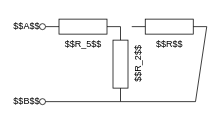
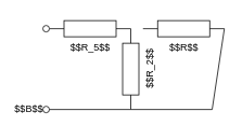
- <mxCell id="10" value="$$A$$" style="text;html=1;strokeColor=none;fillColor=none;align=center;verticalAlign=middle;whiteSpace=wrap;rounded=0;" vertex="1" parent="1"><mxGeometry x="20" y="20" width="30" height="30" as="geometry" /></mxCell>
